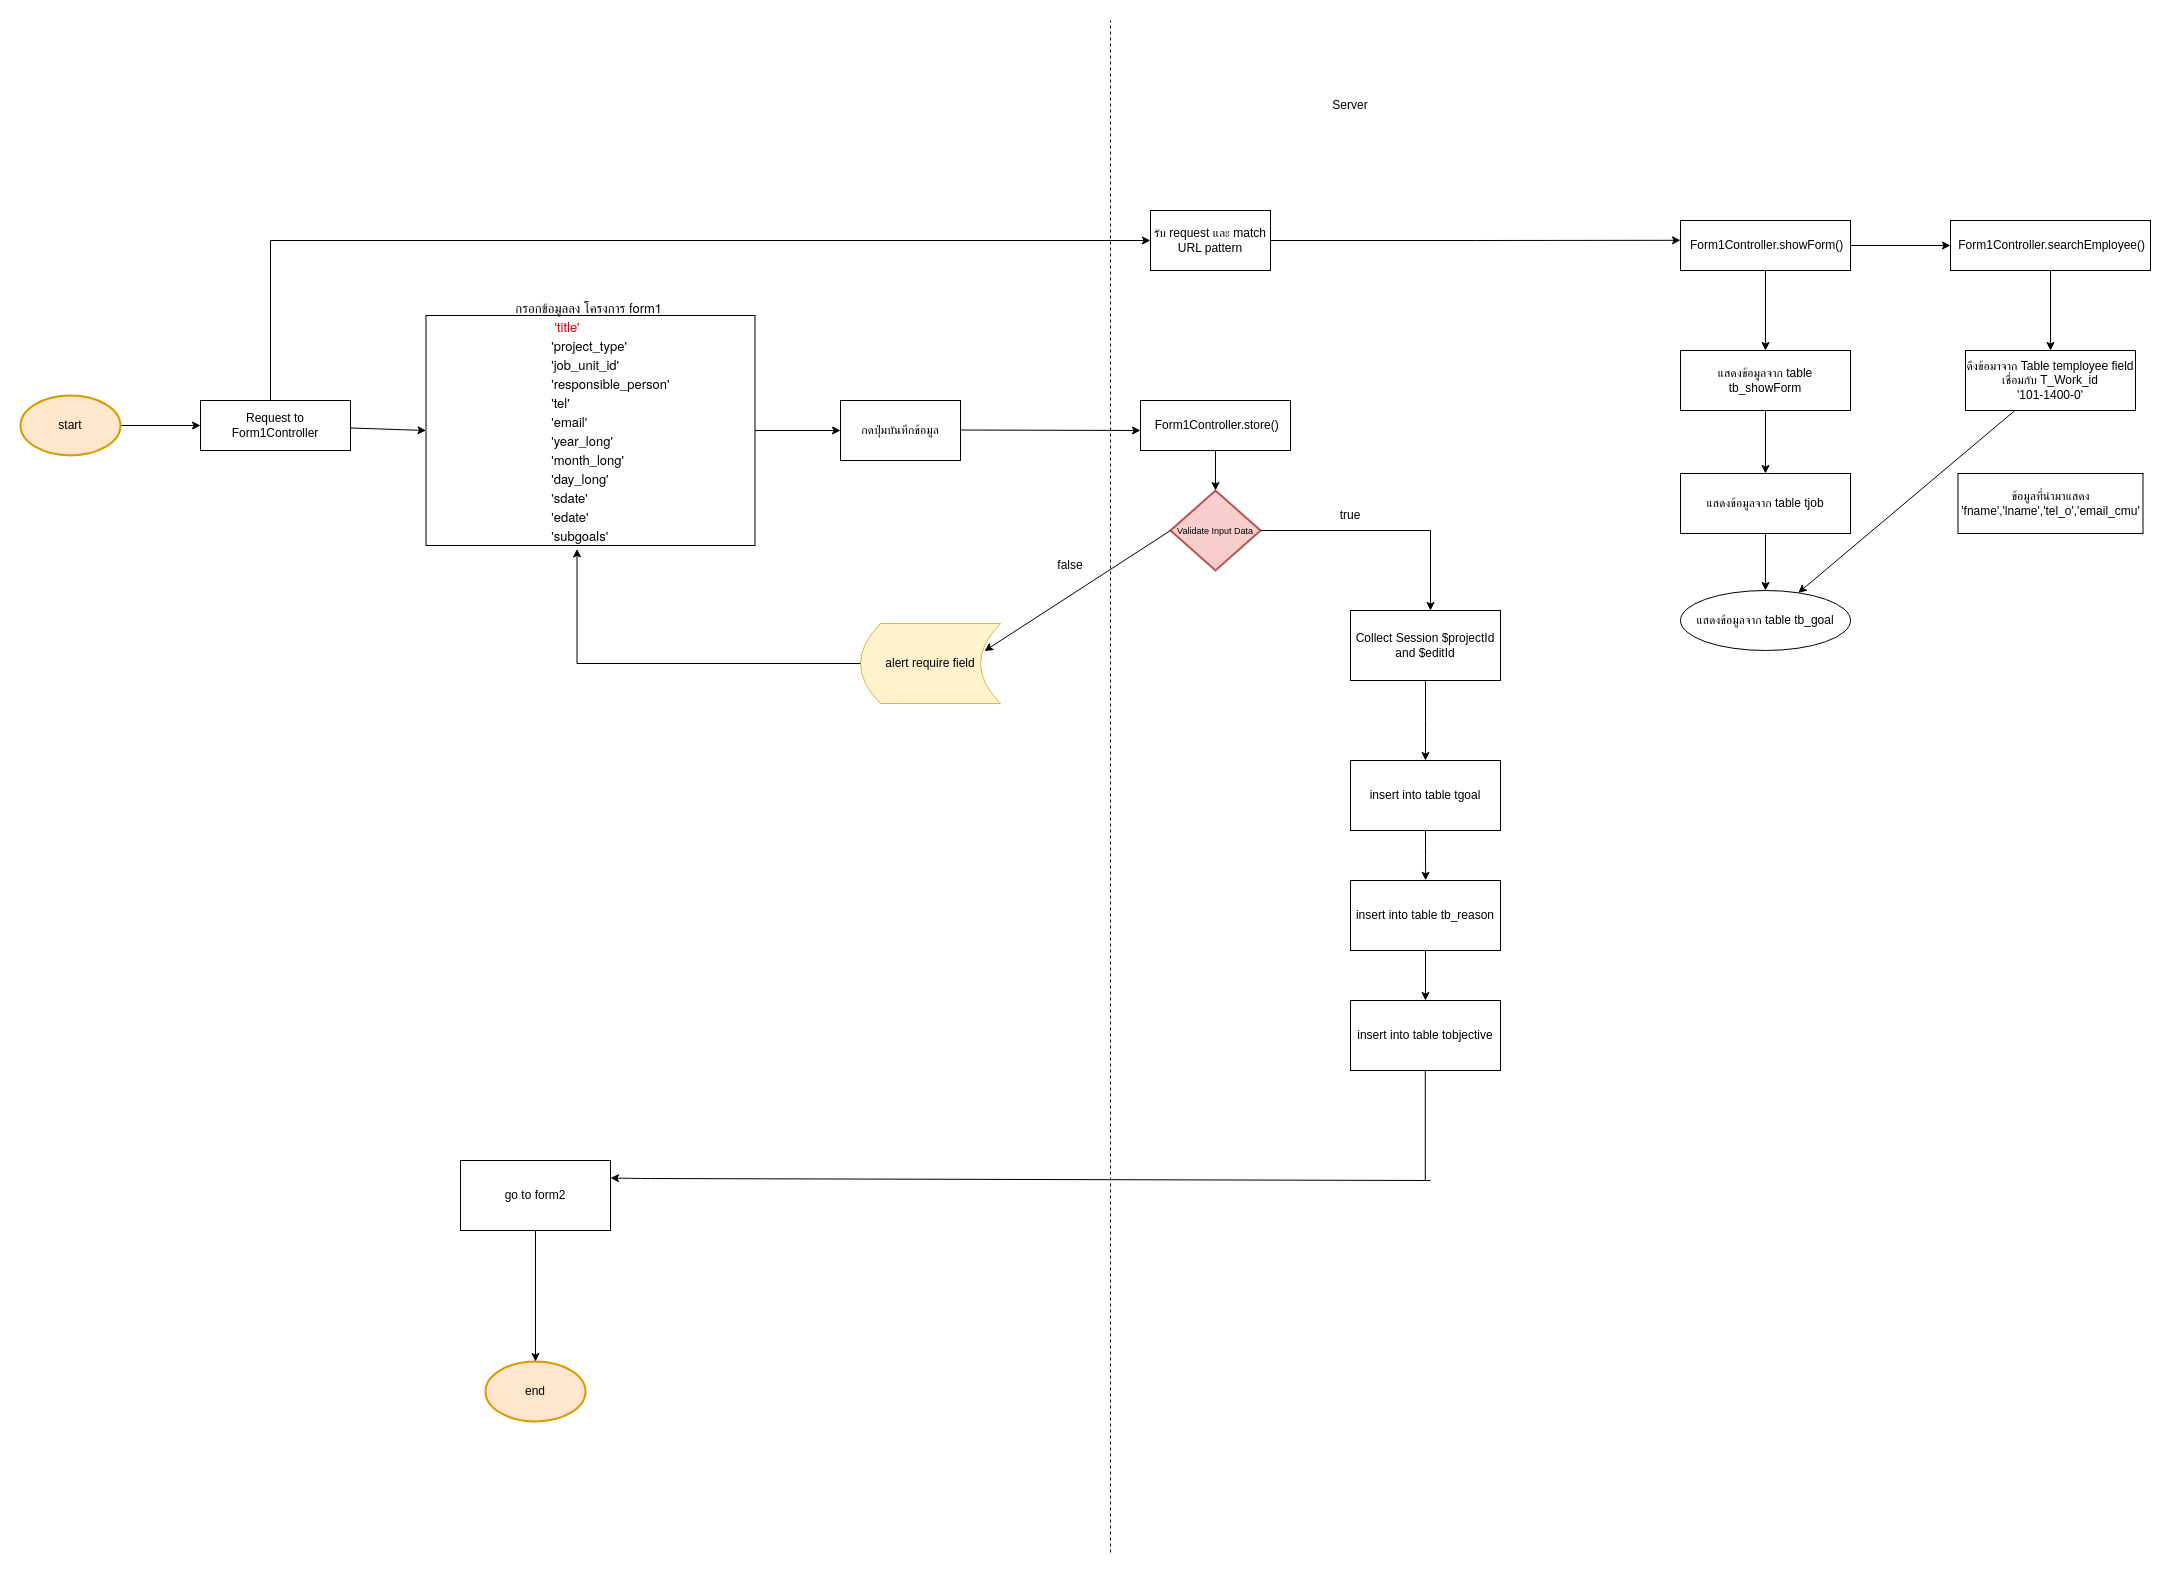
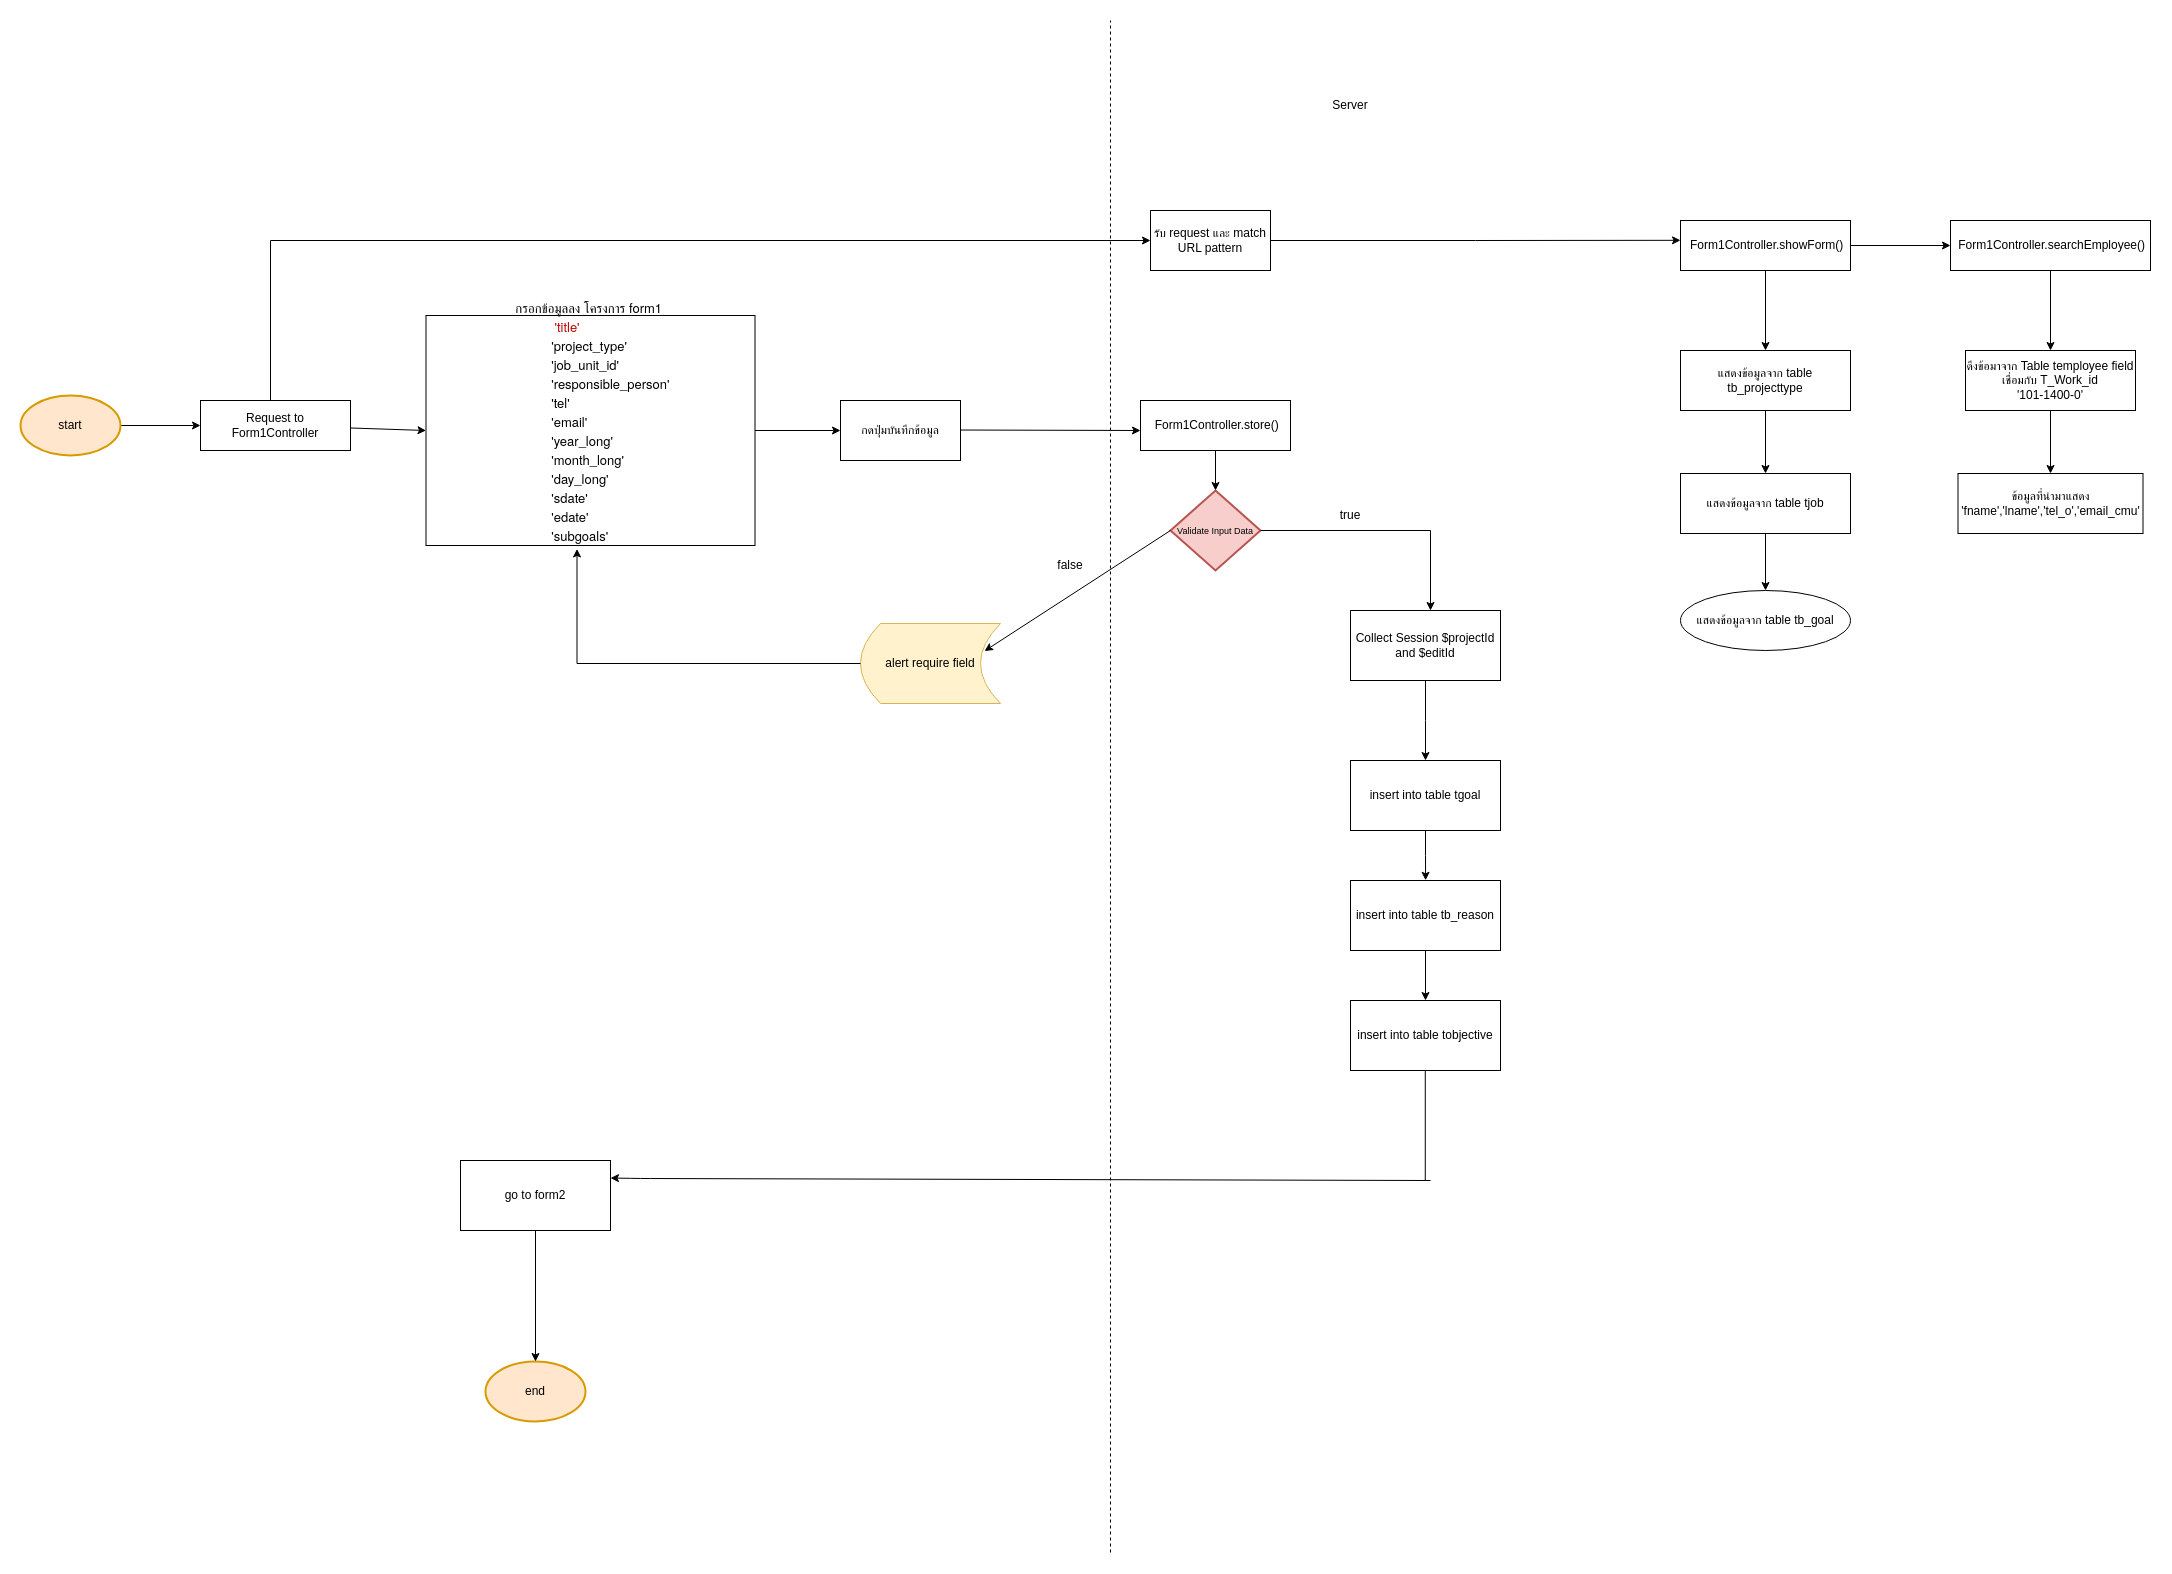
- <mxCell id="30" value="แสดงข้อมูลจาก table tb_showForm" style="rounded=0;whiteSpace=wrap;html=1;" parent="1" vertex="1"><mxGeometry x="1680" y="350" width="170" height="60" as="geometry" /></mxCell>
+ <mxCell id="30" value="แสดงข้อมูลจาก table tb_projecttype" style="rounded=0;whiteSpace=wrap;html=1;" parent="1" vertex="1"><mxGeometry x="1680" y="350" width="170" height="60" as="geometry" /></mxCell>
- <mxCell id="47" style="edgeStyle=none;html=1;" parent="1" source="48" target="42" edge="1"><mxGeometry relative="1" as="geometry" /></mxCell>
+ <mxCell id="47" style="edgeStyle=none;html=1;entryX=0.5;entryY=0;entryDx=0;entryDy=0;" parent="1" source="48" target="49" edge="1"><mxGeometry relative="1" as="geometry" /></mxCell>
